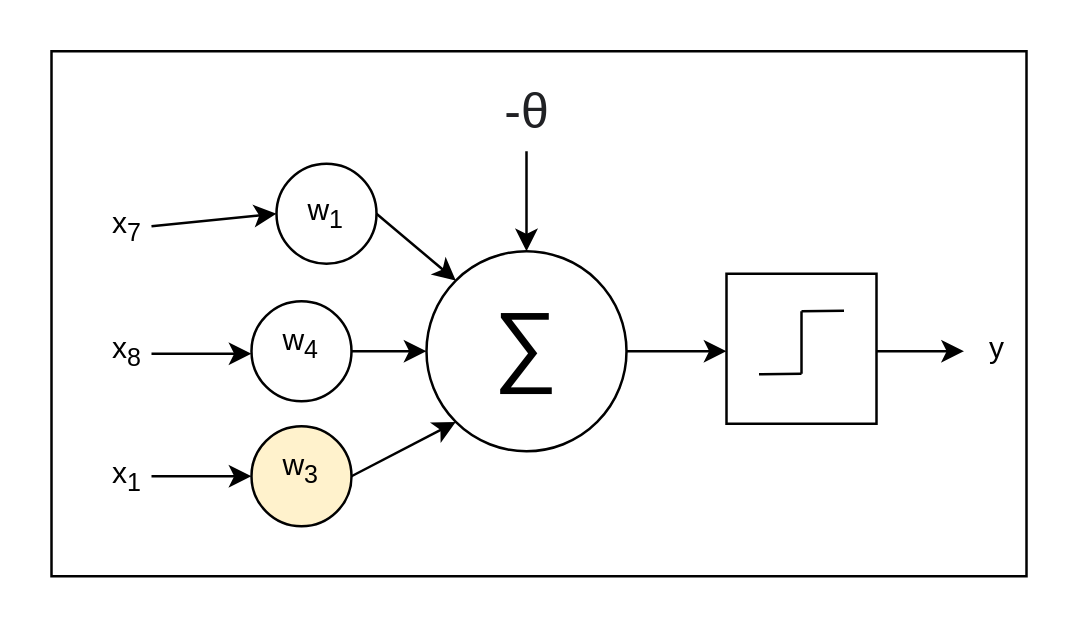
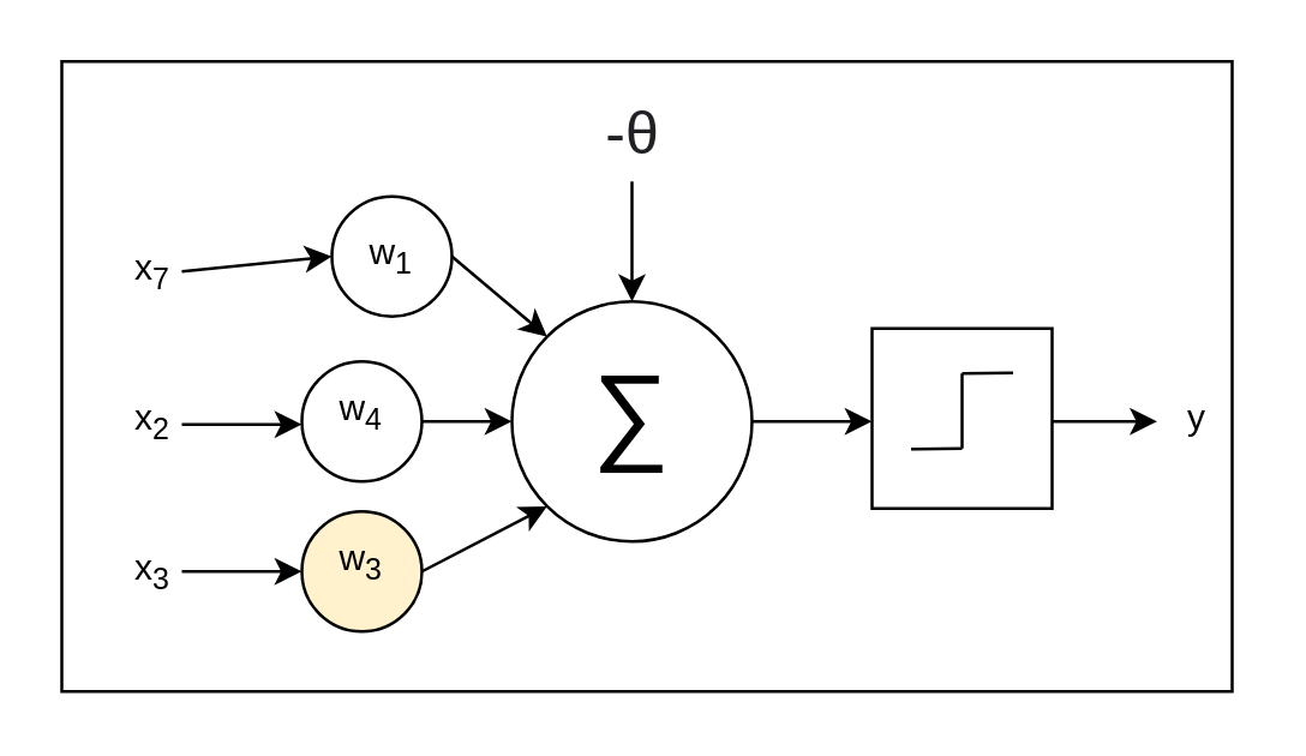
- <mxCell id="7" value="x&lt;sub&gt;8&lt;/sub&gt;" style="text;html=1;align=center;verticalAlign=middle;resizable=0;points=[];autosize=1;strokeColor=none;fillColor=none;" vertex="1" parent="1"><mxGeometry x="30" y="125" width="40" height="30" as="geometry" /></mxCell>
+ <mxCell id="7" value="x&lt;sub&gt;2&lt;/sub&gt;" style="text;html=1;align=center;verticalAlign=middle;resizable=0;points=[];autosize=1;strokeColor=none;fillColor=none;" vertex="1" parent="1"><mxGeometry x="30" y="125" width="40" height="30" as="geometry" /></mxCell>
- <mxCell id="8" value="x&lt;sub&gt;1&lt;/sub&gt;" style="text;html=1;align=center;verticalAlign=middle;resizable=0;points=[];autosize=1;strokeColor=none;fillColor=none;" vertex="1" parent="1"><mxGeometry x="30" y="175" width="40" height="30" as="geometry" /></mxCell>
+ <mxCell id="8" value="x&lt;sub&gt;3&lt;/sub&gt;" style="text;html=1;align=center;verticalAlign=middle;resizable=0;points=[];autosize=1;strokeColor=none;fillColor=none;" vertex="1" parent="1"><mxGeometry x="30" y="175" width="40" height="30" as="geometry" /></mxCell>
